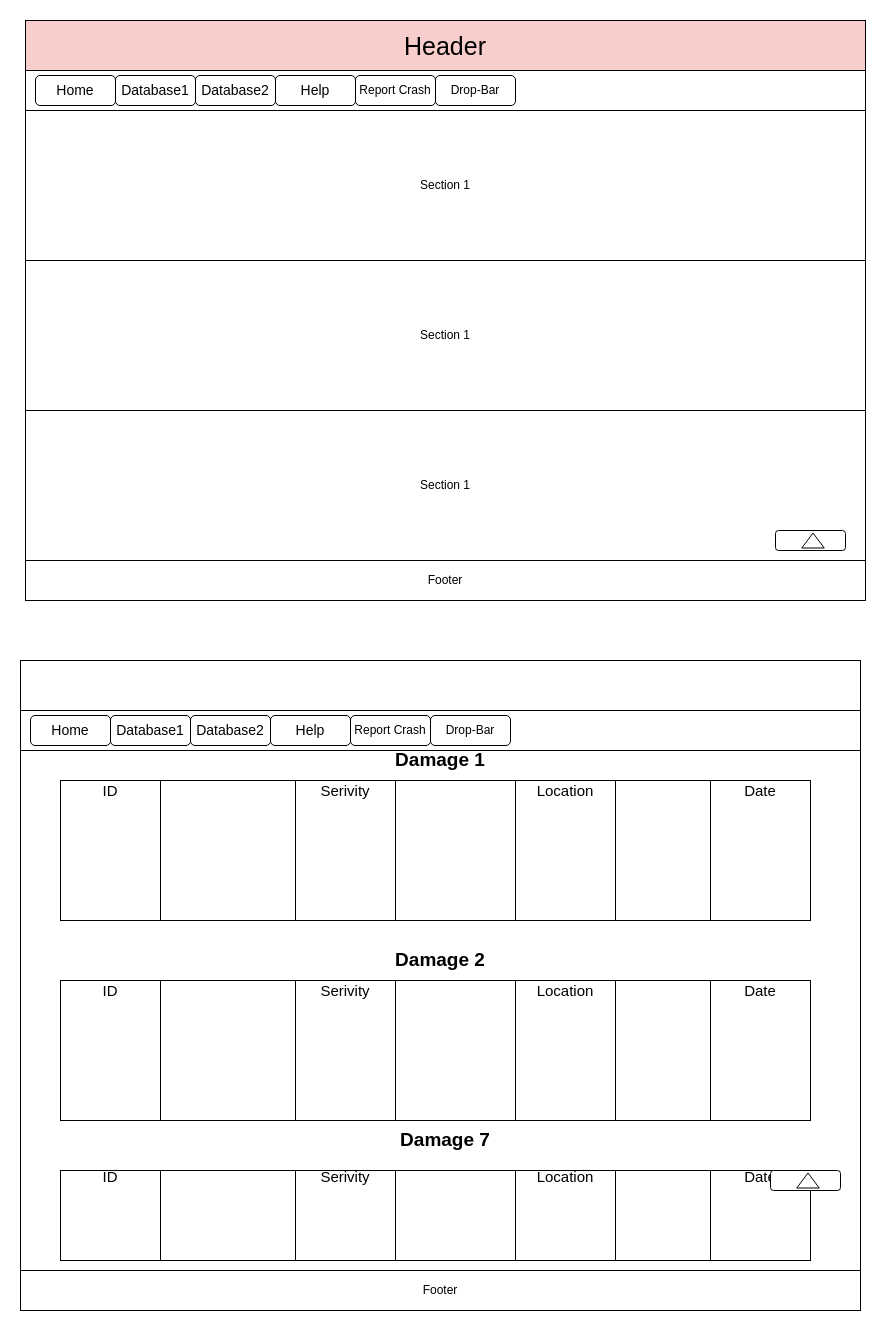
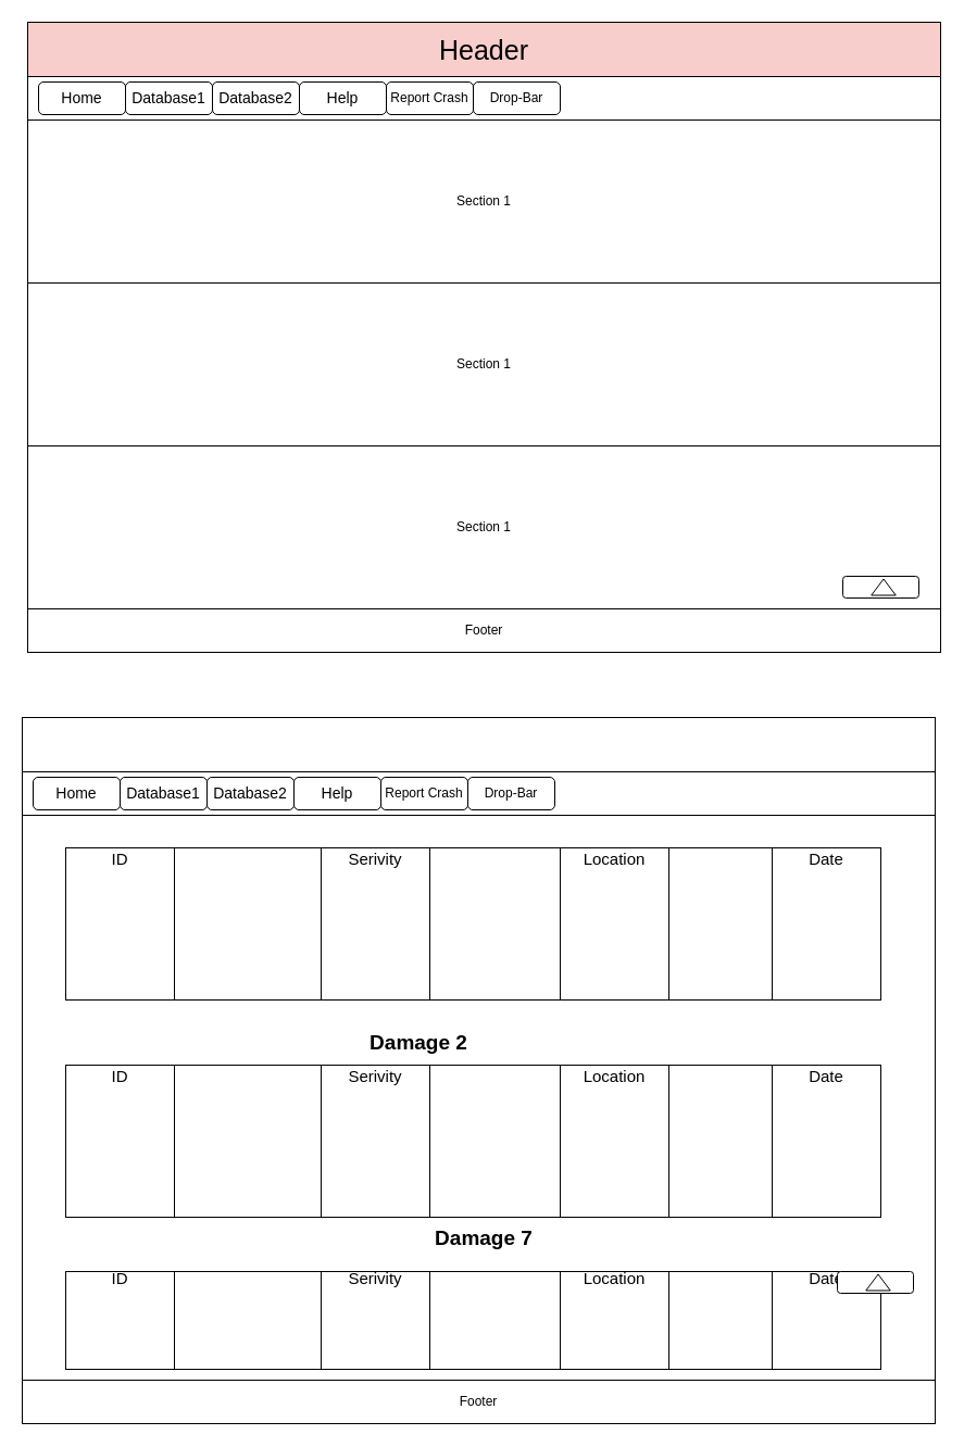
- <mxCell id="27" value="&lt;font size=&quot;1&quot;&gt;&lt;b style=&quot;font-size: 19px&quot;&gt;Damage 1&lt;/b&gt;&lt;/font&gt;" style="text;html=1;strokeColor=none;fillColor=none;align=center;verticalAlign=middle;whiteSpace=wrap;rounded=0;" vertex="1" parent="1"><mxGeometry x="390" y="750" width="100" height="20" as="geometry" /></mxCell>
- <mxCell id="28" value="&lt;font size=&quot;1&quot;&gt;&lt;b style=&quot;font-size: 19px&quot;&gt;Damage 2&lt;/b&gt;&lt;/font&gt;" style="text;html=1;strokeColor=none;fillColor=none;align=center;verticalAlign=middle;whiteSpace=wrap;rounded=0;" vertex="1" parent="1"><mxGeometry x="390" y="950" width="100" height="20" as="geometry" /></mxCell>
+ <mxCell id="28" value="&lt;font size=&quot;1&quot;&gt;&lt;b style=&quot;font-size: 19px&quot;&gt;Damage 2&lt;/b&gt;&lt;/font&gt;" style="text;html=1;strokeColor=none;fillColor=none;align=center;verticalAlign=middle;whiteSpace=wrap;rounded=0;" vertex="1" parent="1"><mxGeometry x="335" y="950" width="100" height="20" as="geometry" /></mxCell>
